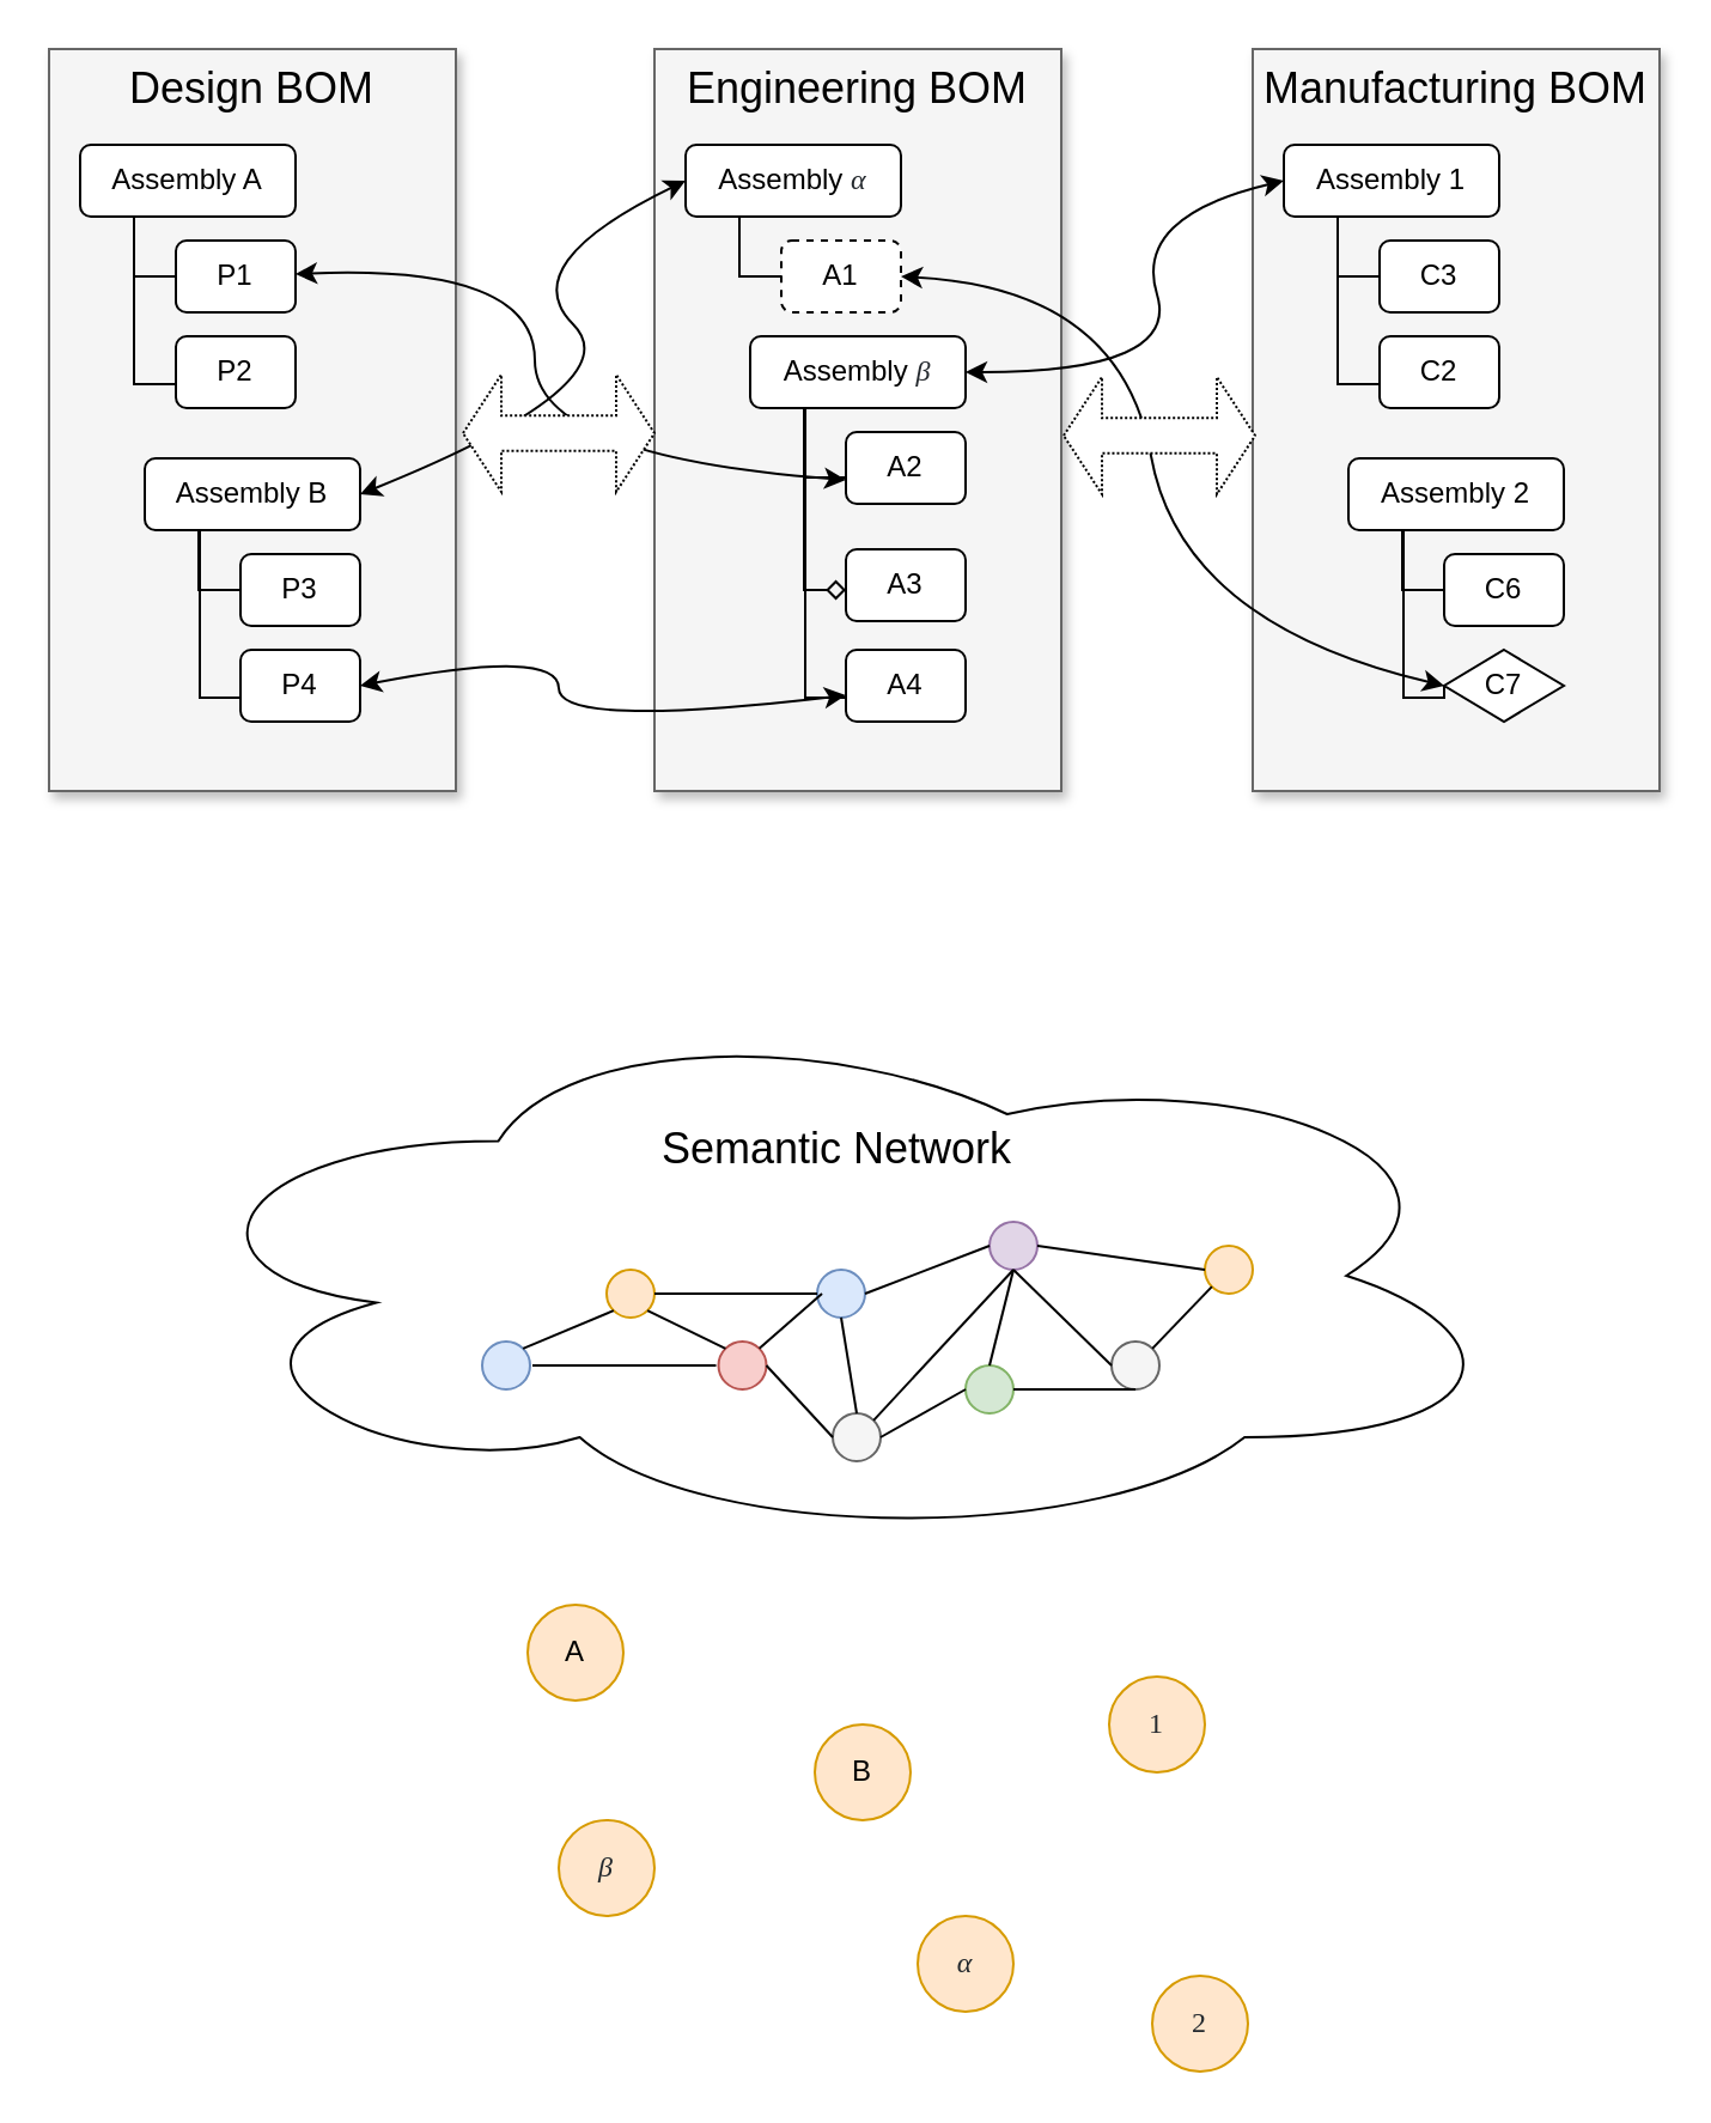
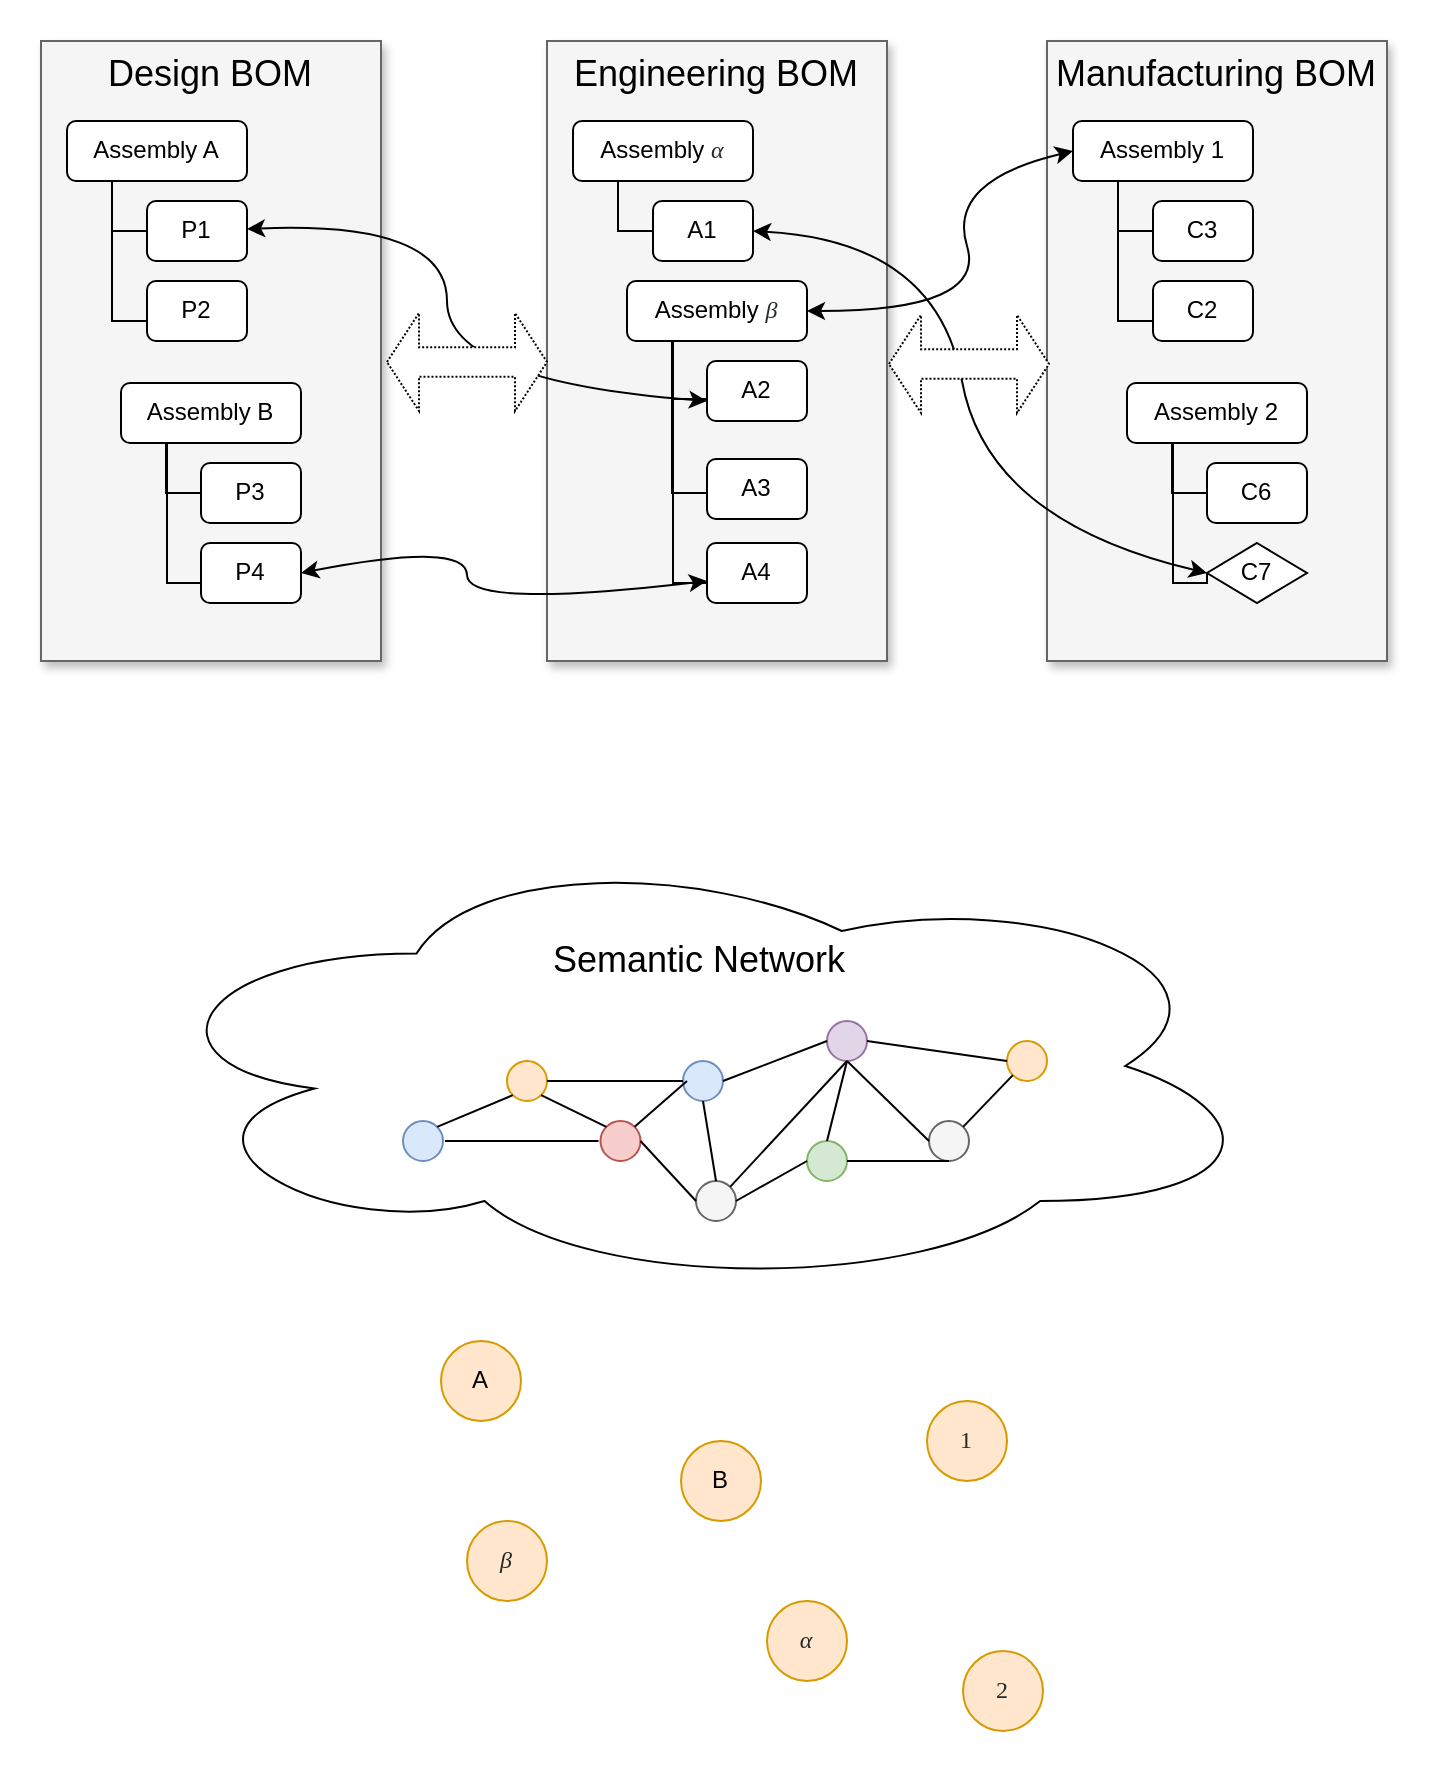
- <mxCell id="16" value="A1" style="rounded=1;whiteSpace=wrap;html=1;verticalAlign=middle;dashed=1;" vertex="1" parent="1"><mxGeometry x="326" y="100" width="50" height="30" as="geometry" /></mxCell>
+ <mxCell id="16" value="A1" style="rounded=1;whiteSpace=wrap;html=1;verticalAlign=middle;" vertex="1" parent="1"><mxGeometry x="326" y="100" width="50" height="30" as="geometry" /></mxCell>
- <mxCell id="35" value="" style="curved=1;endArrow=classic;html=1;entryX=0;entryY=0.5;entryDx=0;entryDy=0;exitX=1;exitY=0.5;exitDx=0;exitDy=0;startArrow=classic;startFill=1;" edge="1" parent="1" source="8" target="15"><mxGeometry width="50" height="50" relative="1" as="geometry"><mxPoint x="214" y="160" as="sourcePoint" /><mxPoint x="264" y="110" as="targetPoint" /><Array as="points"><mxPoint x="264" y="160" /><mxPoint x="214" y="110" /></Array></mxGeometry></mxCell>
- <mxCell id="22" style="edgeStyle=orthogonalEdgeStyle;rounded=0;orthogonalLoop=1;jettySize=auto;html=1;exitX=0.25;exitY=1;exitDx=0;exitDy=0;endArrow=diamond;endFill=0;" edge="1" source="18" target="19" parent="1"><mxGeometry relative="1" as="geometry"><mxPoint x="333.5" y="221" as="sourcePoint" /><mxPoint x="351" y="246" as="targetPoint" /><Array as="points"><mxPoint x="336" y="246" /></Array></mxGeometry></mxCell>
+ <mxCell id="22" style="edgeStyle=orthogonalEdgeStyle;rounded=0;orthogonalLoop=1;jettySize=auto;html=1;exitX=0.25;exitY=1;exitDx=0;exitDy=0;endArrow=none;endFill=0;" edge="1" source="18" target="19" parent="1"><mxGeometry relative="1" as="geometry"><mxPoint x="333.5" y="221" as="sourcePoint" /><mxPoint x="351" y="246" as="targetPoint" /><Array as="points"><mxPoint x="336" y="246" /></Array></mxGeometry></mxCell>
